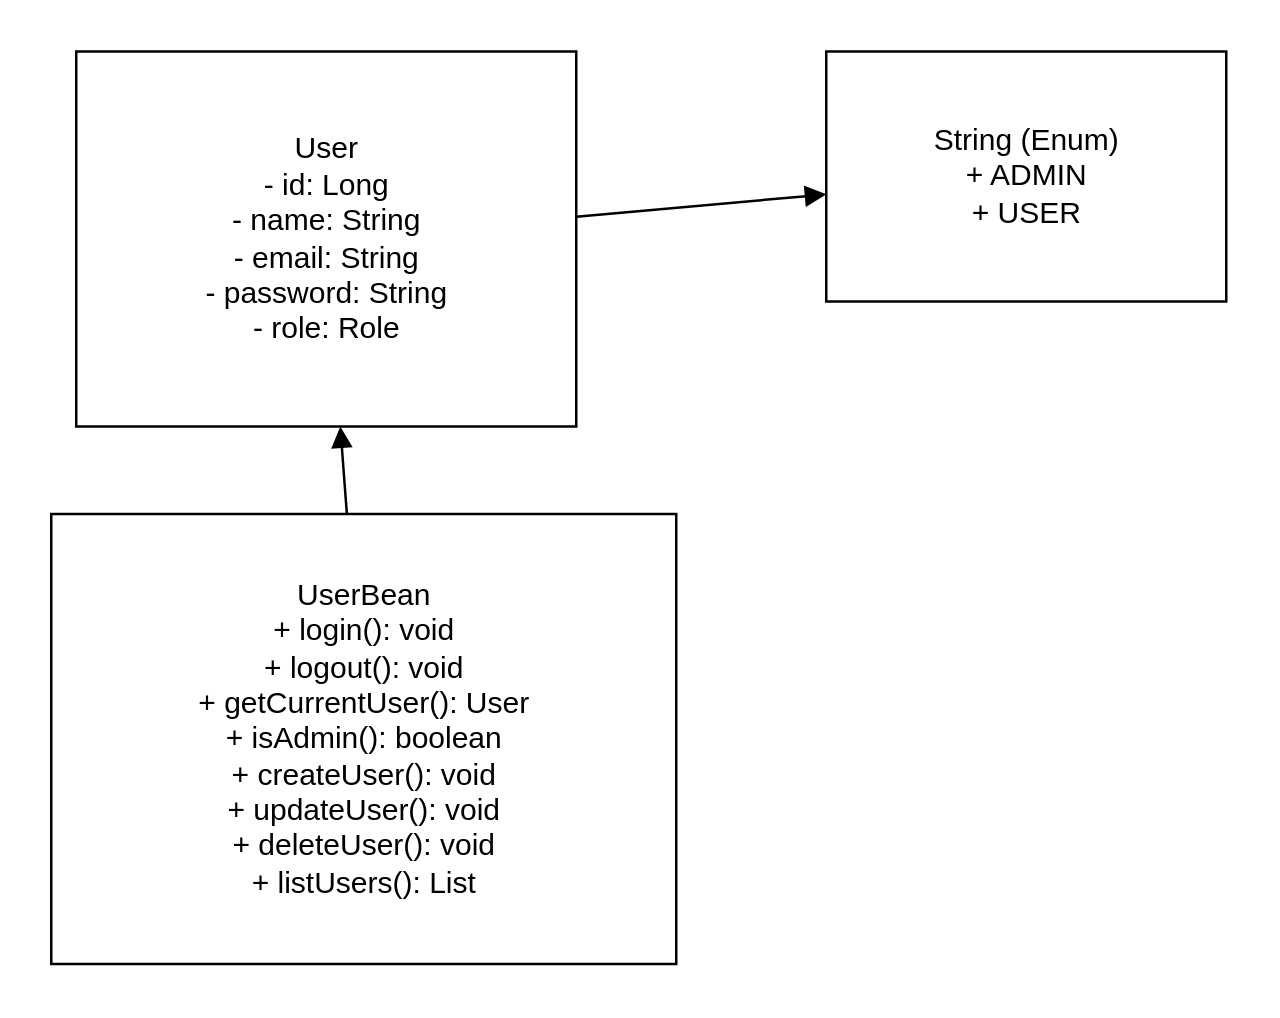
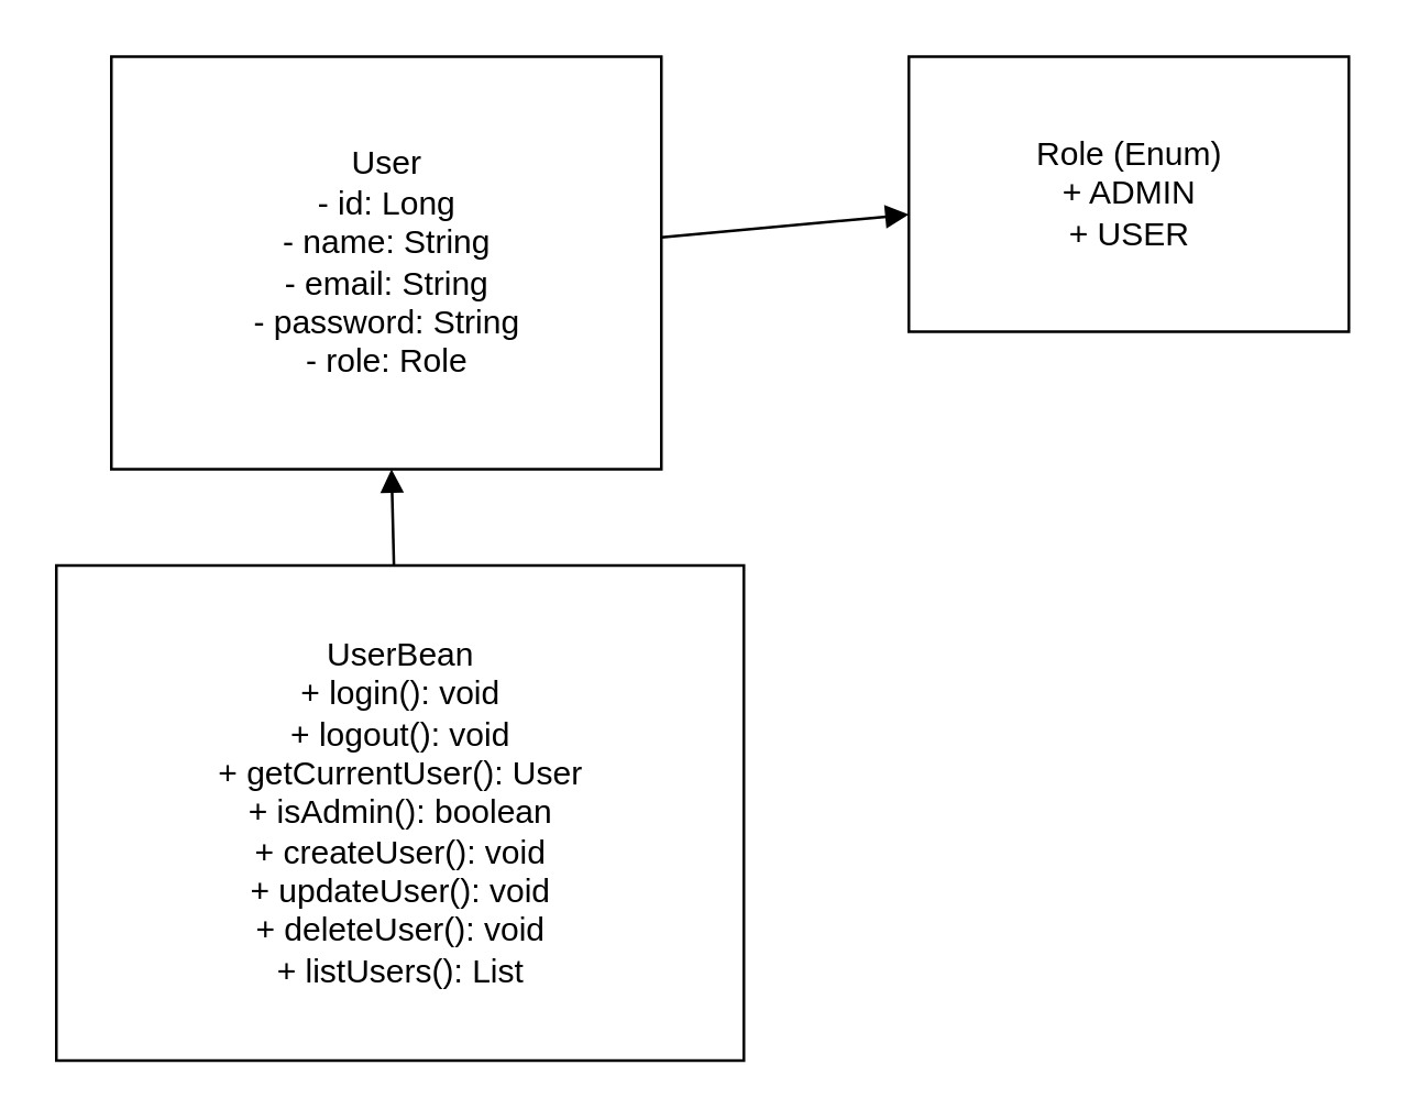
- <mxCell id="3" value="String (Enum)&#10;+ ADMIN&#10;+ USER" style="shape=umlClass;html=1;" vertex="1" parent="1"><mxGeometry x="330" y="20" width="160" height="100" as="geometry" /></mxCell>
+ <mxCell id="3" value="Role (Enum)&#10;+ ADMIN&#10;+ USER" style="shape=umlClass;html=1;" vertex="1" parent="1"><mxGeometry x="330" y="20" width="160" height="100" as="geometry" /></mxCell>
- <mxCell id="2" value="User&#10;- id: Long&#10;- name: String&#10;- email: String&#10;- password: String&#10;- role: Role" style="shape=umlClass;html=1;" vertex="1" parent="1"><mxGeometry x="30" y="20" width="200" height="150" as="geometry" /></mxCell>
+ <mxCell id="2" value="User&#10;- id: Long&#10;- name: String&#10;- email: String&#10;- password: String&#10;- role: Role" style="shape=umlClass;html=1;" vertex="1" parent="1"><mxGeometry x="40" y="20" width="200" height="150" as="geometry" /></mxCell>
